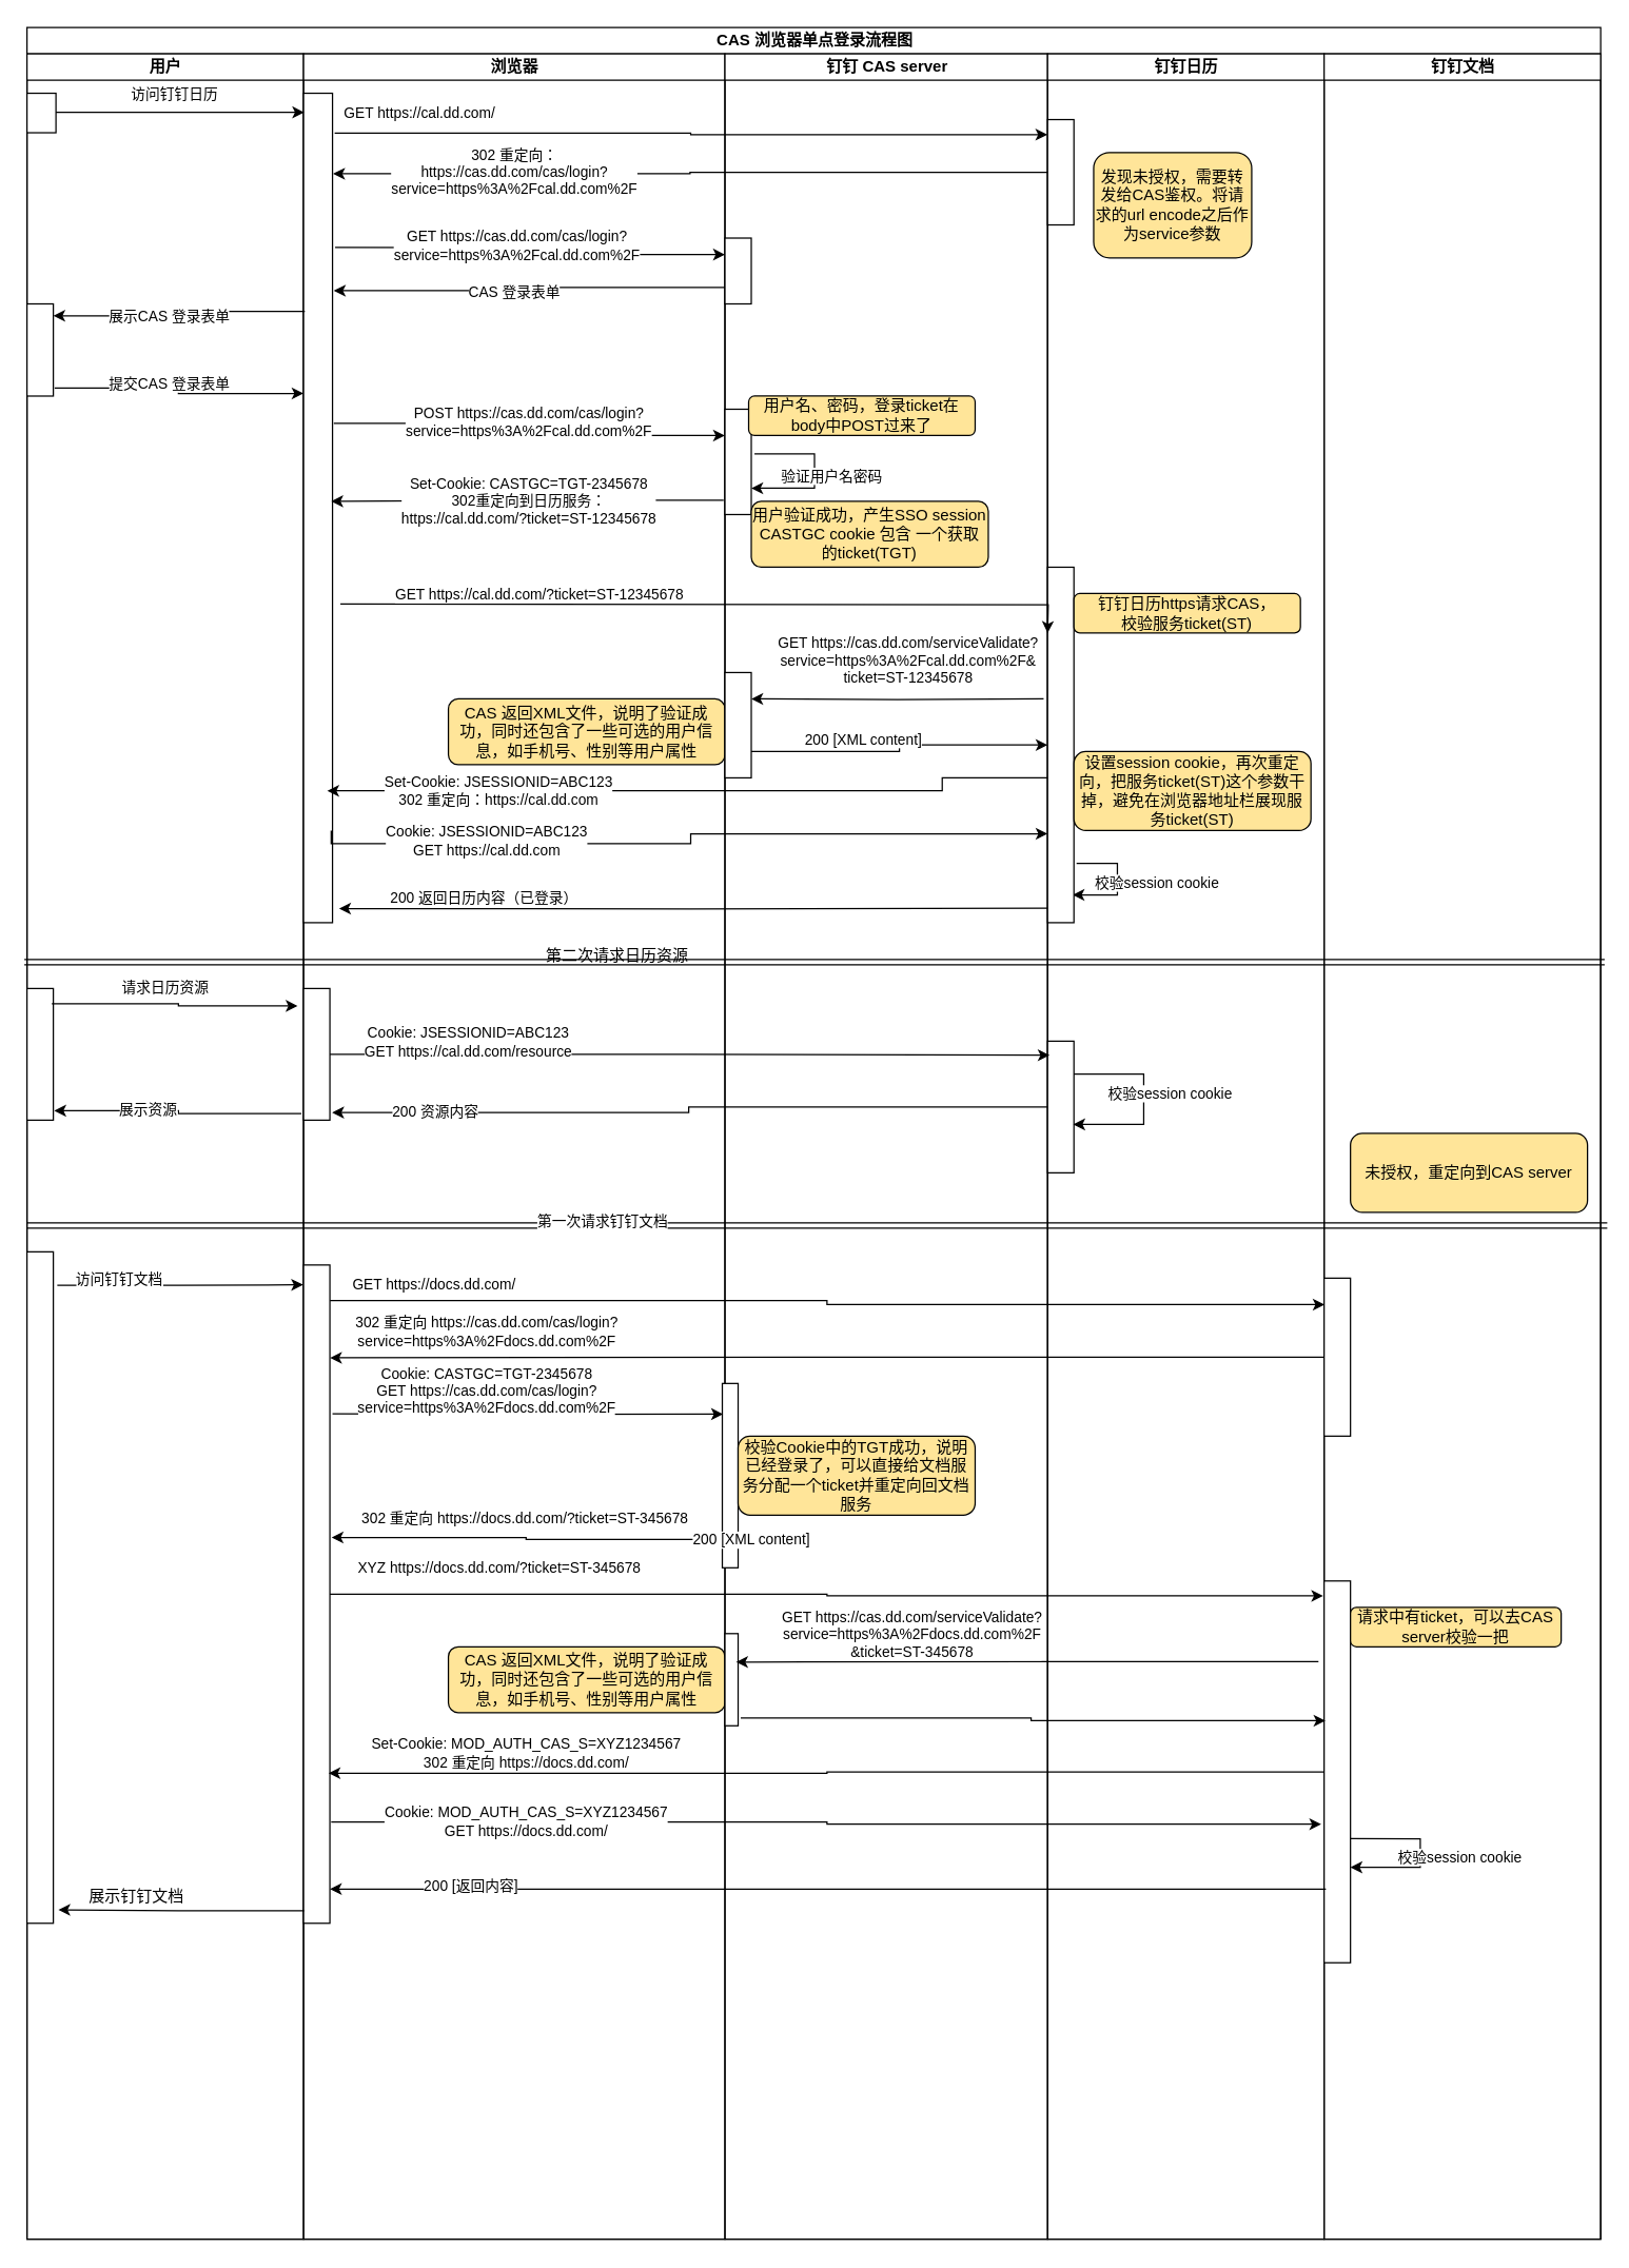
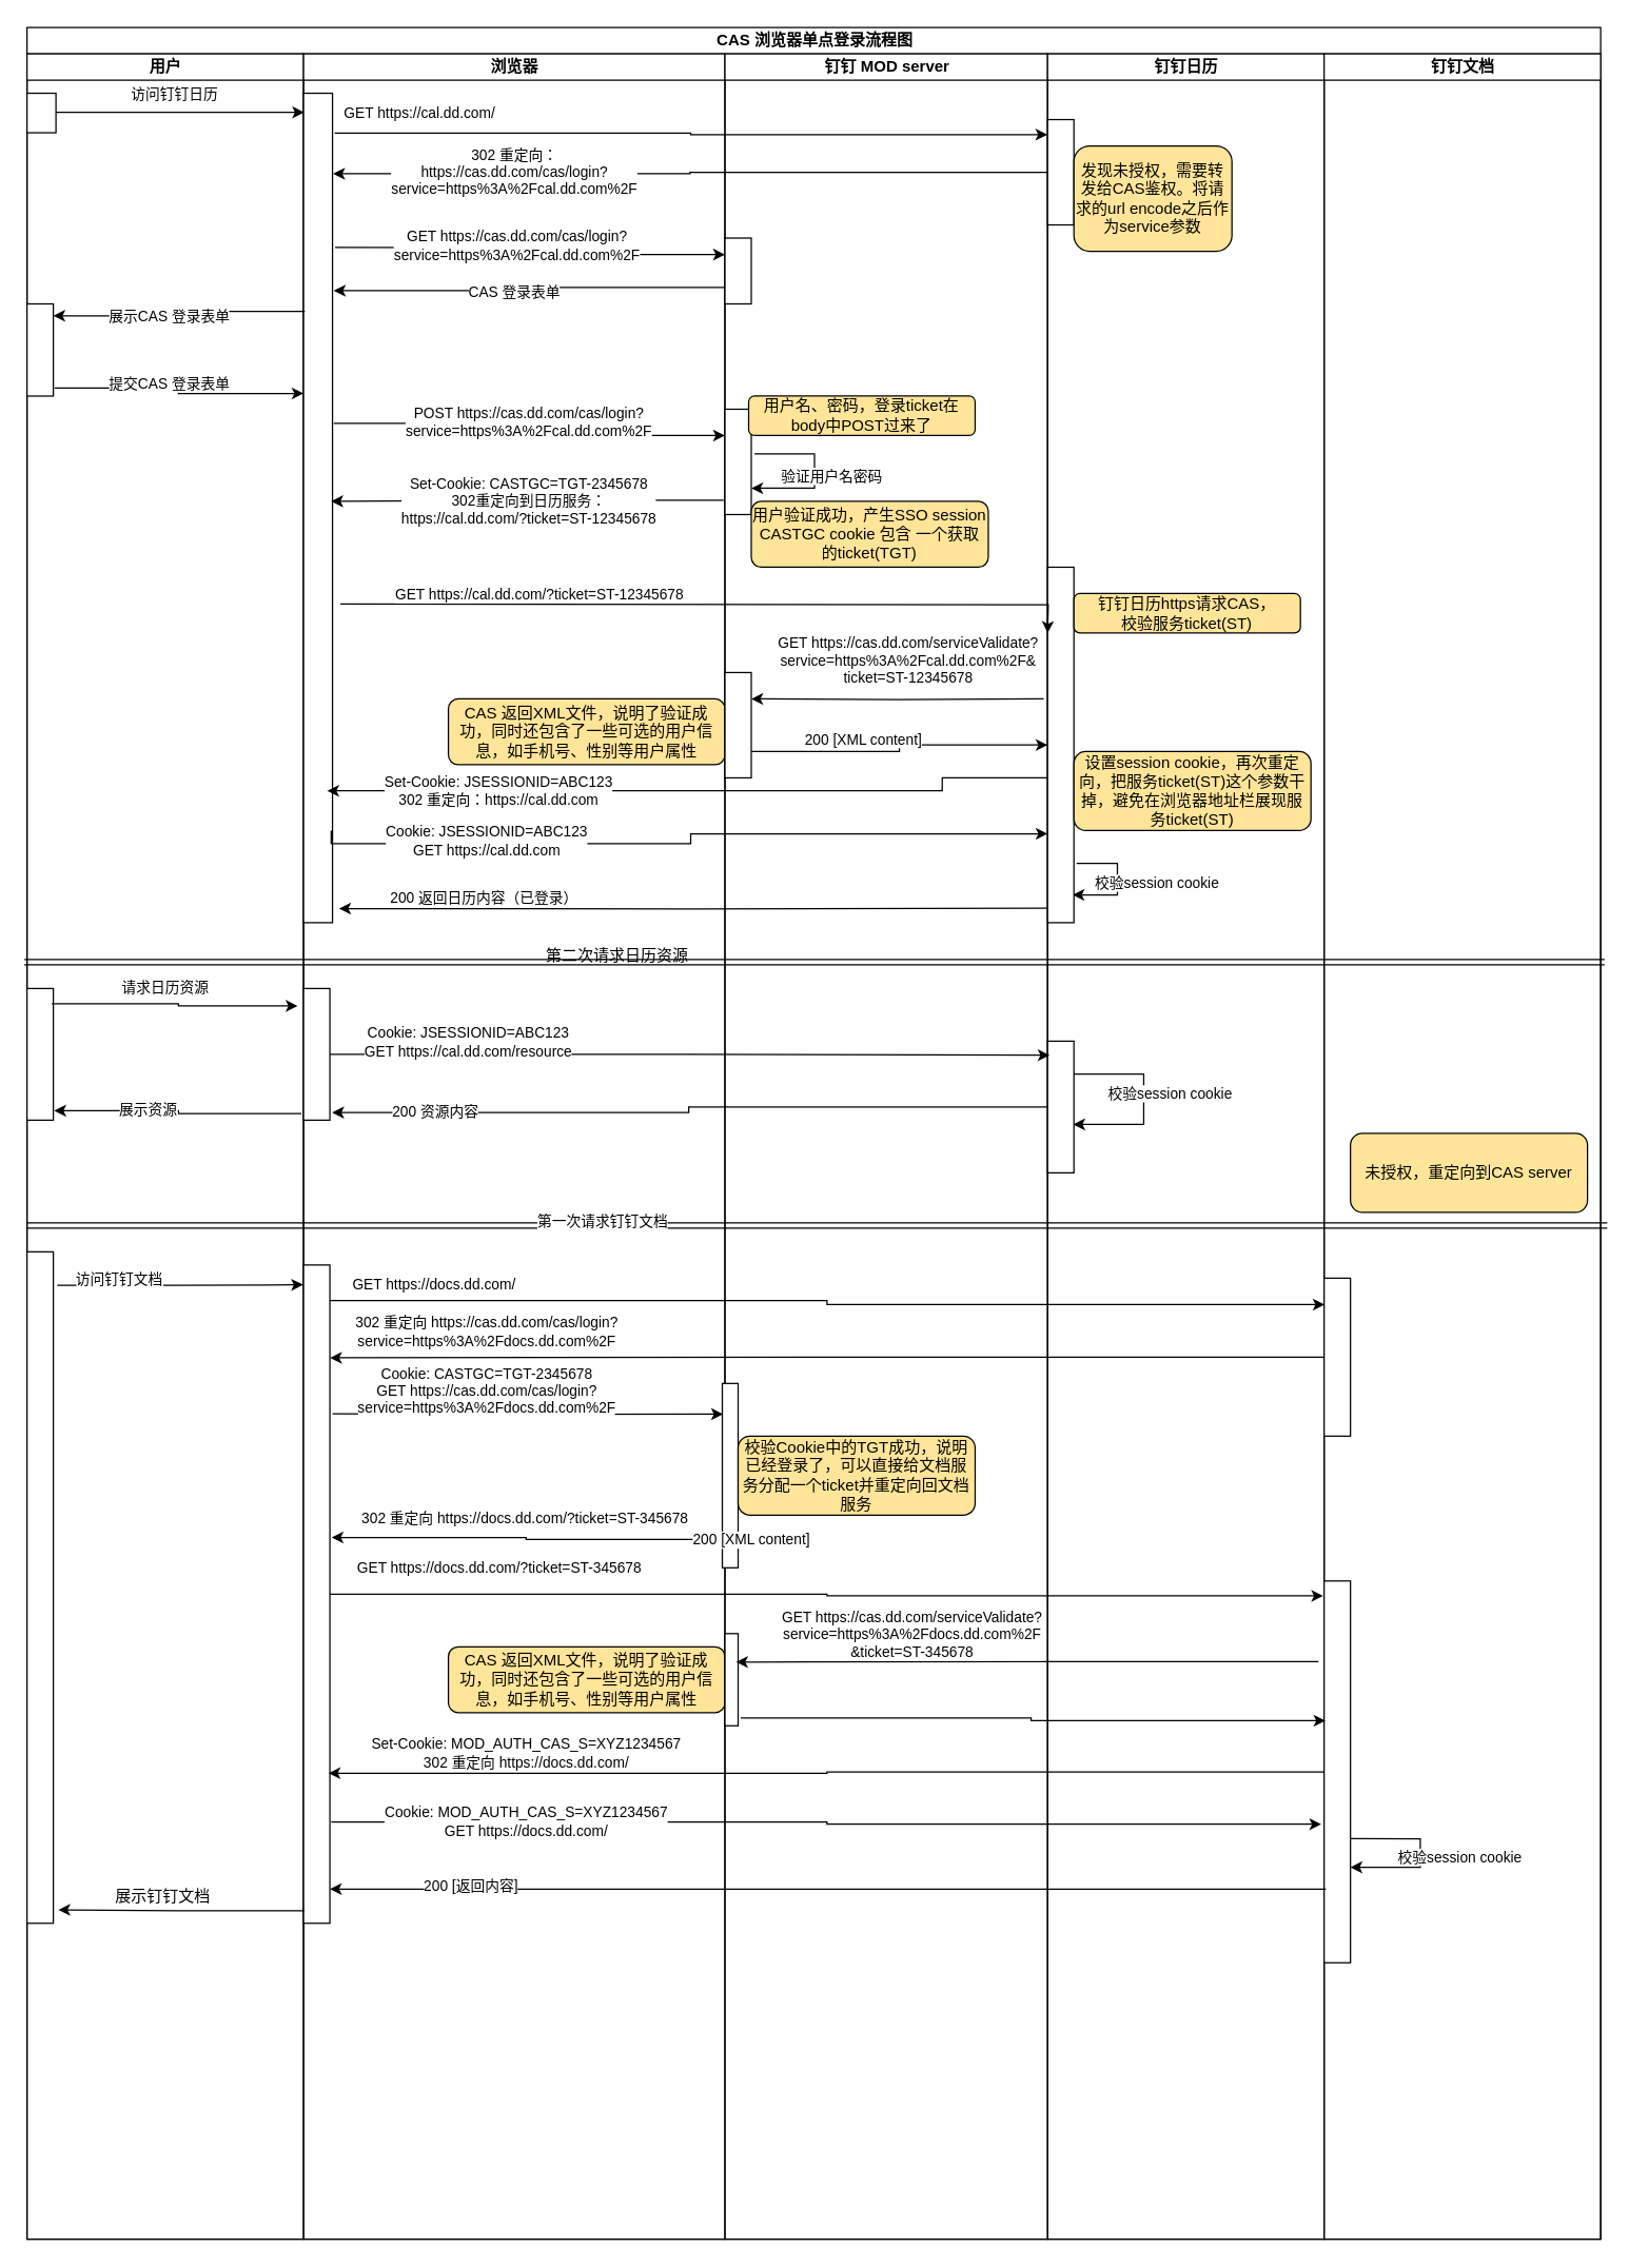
- <mxCell id="20" value="钉钉 CAS server" style="swimlane;html=1;startSize=20;" parent="2" vertex="1"><mxGeometry x="530" y="20" width="245" height="1660" as="geometry" /></mxCell>
+ <mxCell id="20" value="钉钉 MOD server" style="swimlane;html=1;startSize=20;" parent="2" vertex="1"><mxGeometry x="530" y="20" width="245" height="1660" as="geometry" /></mxCell>
- <mxCell id="36" value="发现未授权，需要转发给CAS鉴权。将请求的url encode之后作为service参数" style="shape=ext;rounded=1;html=1;whiteSpace=wrap;fillColor=#FFE599;" parent="31" vertex="1"><mxGeometry x="35" y="75" width="120" height="80" as="geometry" /></mxCell>
+ <mxCell id="36" value="发现未授权，需要转发给CAS鉴权。将请求的url encode之后作为service参数" style="shape=ext;rounded=1;html=1;whiteSpace=wrap;fillColor=#FFE599;" parent="31" vertex="1"><mxGeometry x="20" y="70" width="120" height="80" as="geometry" /></mxCell>
- <mxCell id="16" value="&lt;span style=&quot;font-size: 11px ; background-color: rgb(255 , 255 , 255)&quot;&gt;&amp;nbsp;XYZ https://docs.dd.com/?ticket=ST-345678&lt;/span&gt;" style="text;html=1;align=center;verticalAlign=middle;resizable=0;points=[];autosize=1;" parent="12" vertex="1"><mxGeometry x="22" y="1140" width="250" height="20" as="geometry" /></mxCell>
+ <mxCell id="16" value="&lt;span style=&quot;font-size: 11px ; background-color: rgb(255 , 255 , 255)&quot;&gt;&amp;nbsp;GET https://docs.dd.com/?ticket=ST-345678&lt;/span&gt;" style="text;html=1;align=center;verticalAlign=middle;resizable=0;points=[];autosize=1;" parent="12" vertex="1"><mxGeometry x="22" y="1140" width="250" height="20" as="geometry" /></mxCell>
- <mxCell id="43" value="请求中有ticket，可以去CAS server校验一把" style="shape=ext;rounded=1;html=1;whiteSpace=wrap;fillColor=#FFE599;" parent="40" vertex="1"><mxGeometry x="20" y="1180" width="160" height="30" as="geometry" /></mxCell>
- <mxCell id="11" value="展示钉钉文档" style="text;html=1;align=center;verticalAlign=middle;resizable=0;points=[];autosize=1;" parent="3" vertex="1"><mxGeometry x="38" y="1390" width="90" height="20" as="geometry" /></mxCell>
+ <mxCell id="11" value="展示钉钉文档" style="text;html=1;align=center;verticalAlign=middle;resizable=0;points=[];autosize=1;" parent="3" vertex="1"><mxGeometry x="58" y="1390" width="90" height="20" as="geometry" /></mxCell>
